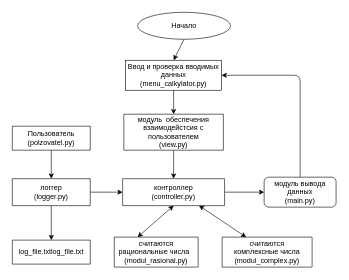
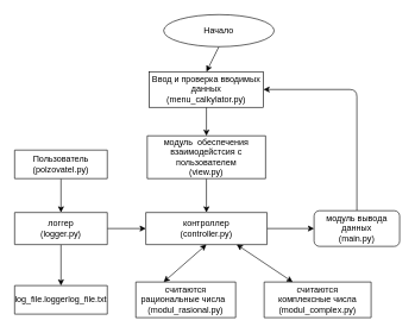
- <mxCell id="17" value="&lt;span style=&quot;text-align: left&quot;&gt;log_file.txt&lt;/span&gt;&lt;span style=&quot;text-align: left&quot;&gt;log_file.txt&lt;/span&gt;" style="shape=parallelogram;perimeter=parallelogramPerimeter;whiteSpace=wrap;html=1;fixedSize=1;size=0;" parent="1" vertex="1"><mxGeometry x="20" y="400" width="130" height="40" as="geometry" /></mxCell>
+ <mxCell id="17" value="&lt;span style=&quot;text-align: left&quot;&gt;log_file.logger&lt;/span&gt;&lt;span style=&quot;text-align: left&quot;&gt;log_file.txt&lt;/span&gt;" style="shape=parallelogram;perimeter=parallelogramPerimeter;whiteSpace=wrap;html=1;fixedSize=1;size=0;" parent="1" vertex="1"><mxGeometry x="20" y="400" width="130" height="40" as="geometry" /></mxCell>
